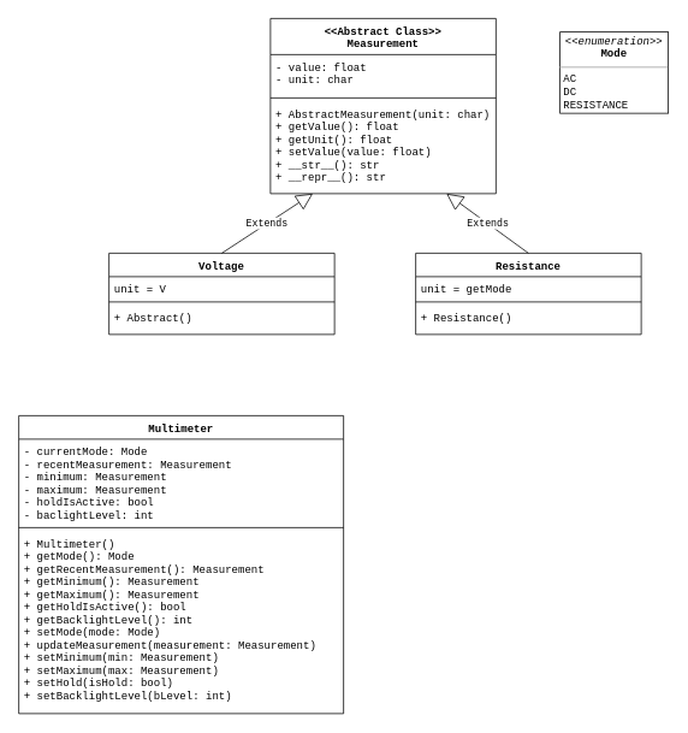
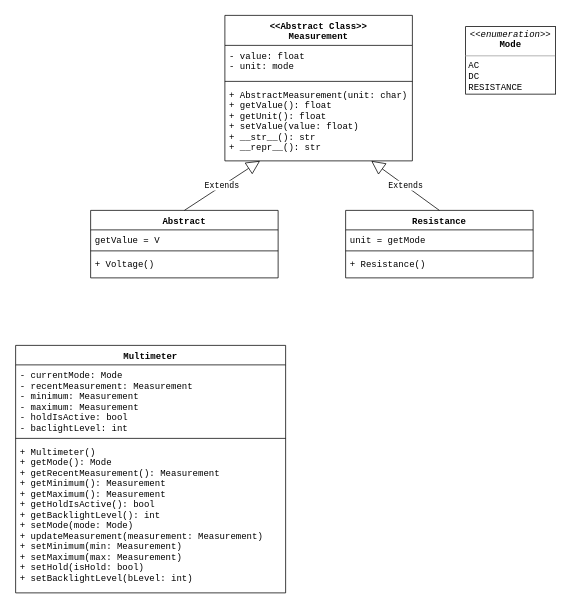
- <mxCell id="7" value="- value: float&#10;- unit: char" style="text;strokeColor=none;fillColor=none;align=left;verticalAlign=top;spacingLeft=4;spacingRight=4;overflow=hidden;rotatable=0;points=[[0,0.5],[1,0.5]];portConstraint=eastwest;fontFamily=Courier New;" parent="6" vertex="1"><mxGeometry y="40" width="250" height="44" as="geometry" /></mxCell>
+ <mxCell id="7" value="- value: float&#10;- unit: mode" style="text;strokeColor=none;fillColor=none;align=left;verticalAlign=top;spacingLeft=4;spacingRight=4;overflow=hidden;rotatable=0;points=[[0,0.5],[1,0.5]];portConstraint=eastwest;fontFamily=Courier New;" parent="6" vertex="1"><mxGeometry y="40" width="250" height="44" as="geometry" /></mxCell>
- <mxCell id="11" value="Voltage" style="swimlane;fontStyle=1;align=center;verticalAlign=top;childLayout=stackLayout;horizontal=1;startSize=26;horizontalStack=0;resizeParent=1;resizeParentMax=0;resizeLast=0;collapsible=1;marginBottom=0;fontFamily=Courier New;" vertex="1" parent="1"><mxGeometry x="120" y="280" width="250" height="90" as="geometry" /></mxCell>
+ <mxCell id="11" value="Abstract" style="swimlane;fontStyle=1;align=center;verticalAlign=top;childLayout=stackLayout;horizontal=1;startSize=26;horizontalStack=0;resizeParent=1;resizeParentMax=0;resizeLast=0;collapsible=1;marginBottom=0;fontFamily=Courier New;" vertex="1" parent="1"><mxGeometry x="120" y="280" width="250" height="90" as="geometry" /></mxCell>
- <mxCell id="12" value="unit = V" style="text;strokeColor=none;fillColor=none;align=left;verticalAlign=top;spacingLeft=4;spacingRight=4;overflow=hidden;rotatable=0;points=[[0,0.5],[1,0.5]];portConstraint=eastwest;fontFamily=Courier New;" vertex="1" parent="11"><mxGeometry y="26" width="250" height="24" as="geometry" /></mxCell>
+ <mxCell id="12" value="getValue = V" style="text;strokeColor=none;fillColor=none;align=left;verticalAlign=top;spacingLeft=4;spacingRight=4;overflow=hidden;rotatable=0;points=[[0,0.5],[1,0.5]];portConstraint=eastwest;fontFamily=Courier New;" vertex="1" parent="11"><mxGeometry y="26" width="250" height="24" as="geometry" /></mxCell>
- <mxCell id="14" value="+ Abstract()" style="text;strokeColor=none;fillColor=none;align=left;verticalAlign=top;spacingLeft=4;spacingRight=4;overflow=hidden;rotatable=0;points=[[0,0.5],[1,0.5]];portConstraint=eastwest;fontFamily=Courier New;" vertex="1" parent="11"><mxGeometry y="58" width="250" height="32" as="geometry" /></mxCell>
+ <mxCell id="14" value="+ Voltage()" style="text;strokeColor=none;fillColor=none;align=left;verticalAlign=top;spacingLeft=4;spacingRight=4;overflow=hidden;rotatable=0;points=[[0,0.5],[1,0.5]];portConstraint=eastwest;fontFamily=Courier New;" vertex="1" parent="11"><mxGeometry y="58" width="250" height="32" as="geometry" /></mxCell>
